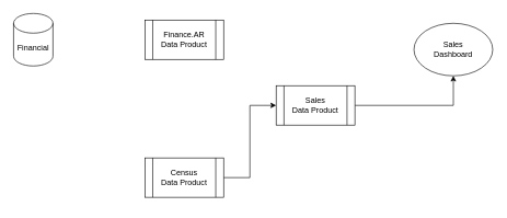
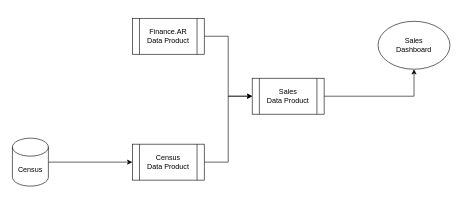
- <mxCell id="4" value="Financial" style="shape=cylinder3;whiteSpace=wrap;html=1;boundedLbl=1;backgroundOutline=1;size=15;" parent="1" vertex="1"><mxGeometry x="20" y="20" width="60" height="80" as="geometry" /></mxCell>
+ <mxCell id="2" style="edgeStyle=orthogonalEdgeStyle;rounded=0;orthogonalLoop=1;jettySize=auto;html=1;entryX=0;entryY=0.5;entryDx=0;entryDy=0;" edge="1" parent="1" source="3" target="10"><mxGeometry relative="1" as="geometry" /></mxCell>
+ <mxCell id="6" value="Census" style="shape=cylinder3;whiteSpace=wrap;html=1;boundedLbl=1;backgroundOutline=1;size=15;" parent="1" vertex="1"><mxGeometry x="20" y="230" width="60" height="80" as="geometry" /></mxCell>
+ <mxCell id="5" style="edgeStyle=orthogonalEdgeStyle;rounded=0;orthogonalLoop=1;jettySize=auto;html=1;" edge="1" parent="1" source="6" target="8"><mxGeometry relative="1" as="geometry" /></mxCell>
